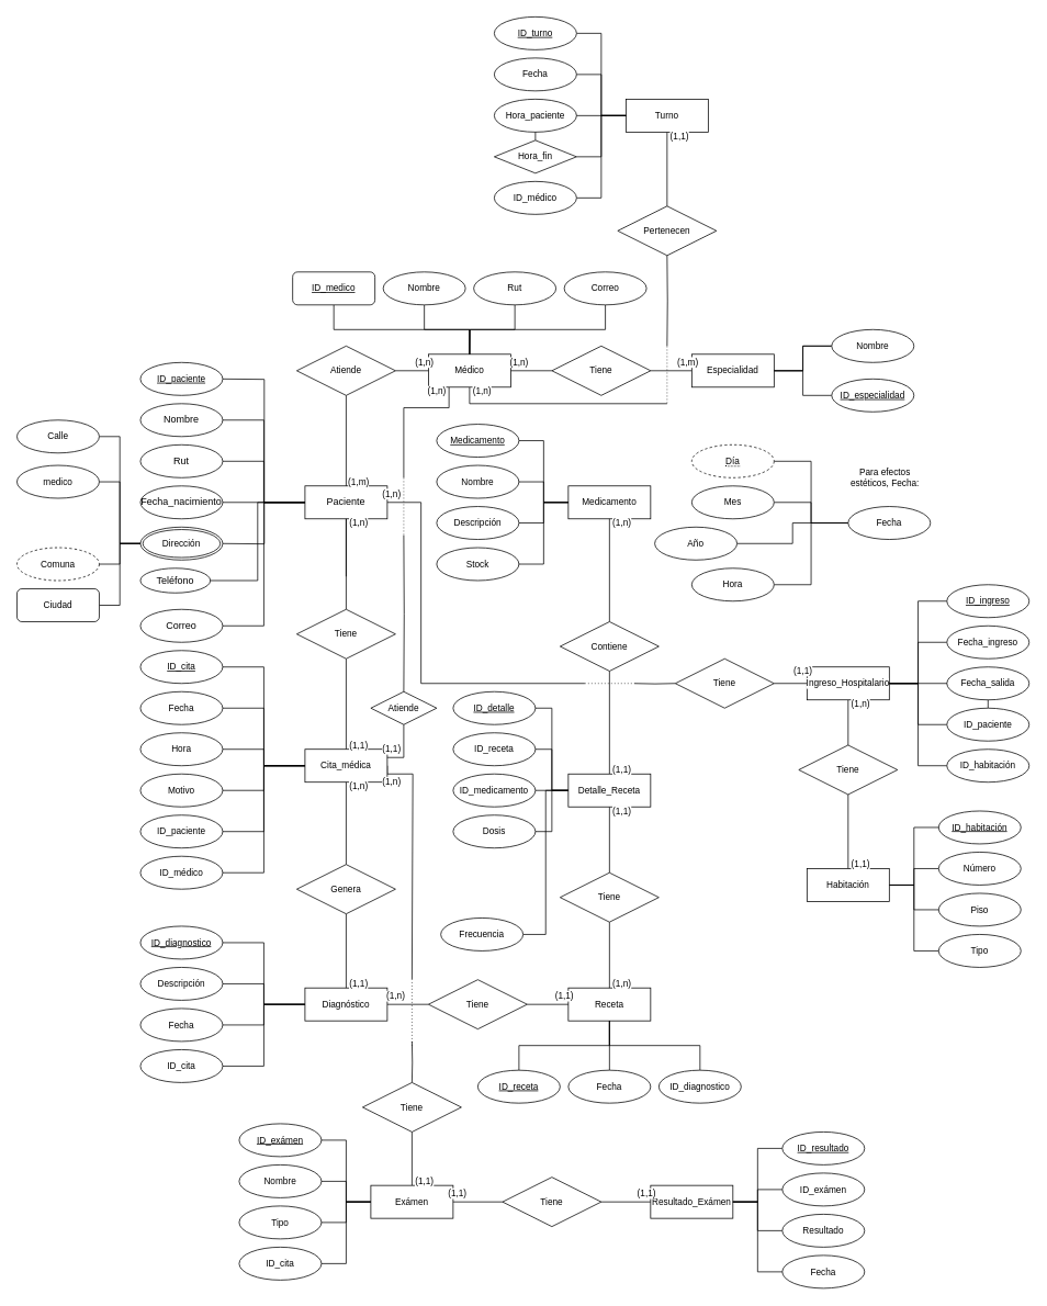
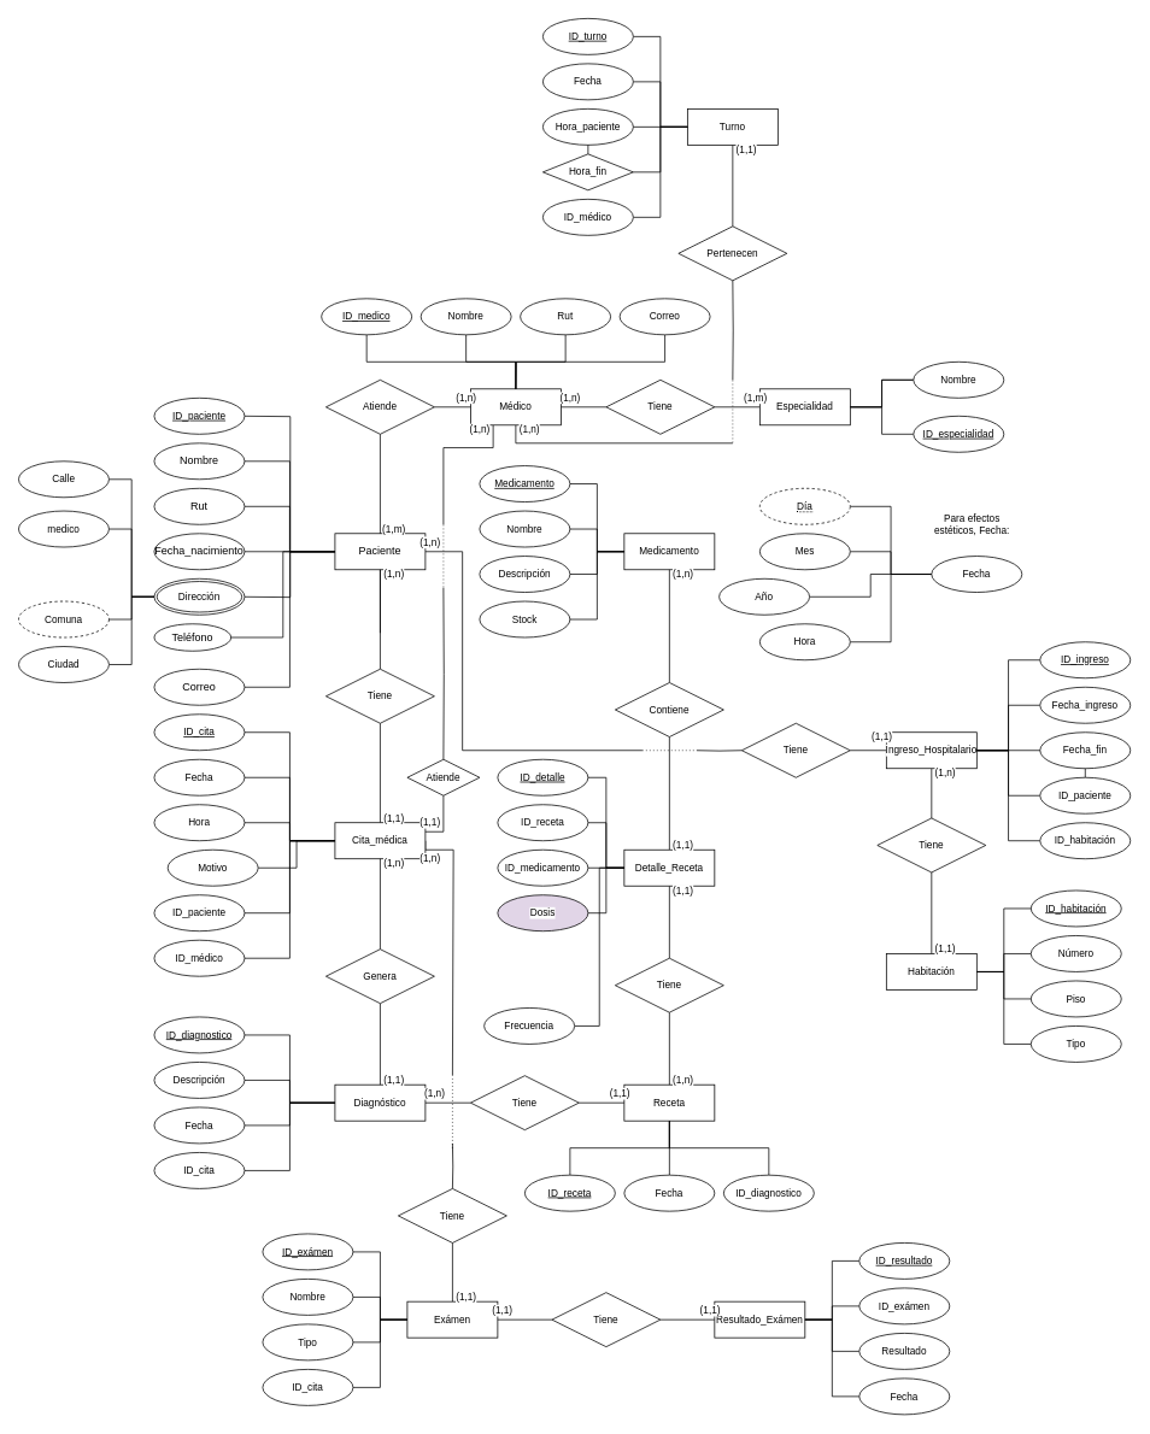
- <mxCell id="39" value="ID_medico" style="whiteSpace=wrap;html=1;align=center;fontStyle=4;fontFamily=Helvetica;fontSize=11;fontColor=default;labelBackgroundColor=default;rounded=1;" vertex="1" parent="1"><mxGeometry x="355" width="100" height="40" as="geometry" y="330" /></mxCell>
+ <mxCell id="39" value="ID_medico" style="ellipse;whiteSpace=wrap;html=1;align=center;fontStyle=4;fontFamily=Helvetica;fontSize=11;fontColor=default;labelBackgroundColor=default;" vertex="1" parent="1"><mxGeometry x="355" width="100" height="40" as="geometry" y="330" /></mxCell>
- <mxCell id="26" value="Ciudad" style="whiteSpace=wrap;html=1;align=center;fontFamily=Helvetica;fontSize=11;fontColor=default;labelBackgroundColor=default;rounded=1;" vertex="1" parent="1"><mxGeometry x="20" y="715" width="100" height="40" as="geometry" /></mxCell>
+ <mxCell id="26" value="Ciudad" style="ellipse;whiteSpace=wrap;html=1;align=center;fontFamily=Helvetica;fontSize=11;fontColor=default;labelBackgroundColor=default;" vertex="1" parent="1"><mxGeometry x="20" y="715" width="100" height="40" as="geometry" /></mxCell>
- <mxCell id="145" value="Fecha_salida" style="ellipse;whiteSpace=wrap;html=1;align=center;fontFamily=Helvetica;fontSize=11;fontColor=default;labelBackgroundColor=default;" vertex="1" parent="1"><mxGeometry x="1150" y="810" width="100" height="40" as="geometry" /></mxCell>
+ <mxCell id="145" value="Fecha_fin" style="ellipse;whiteSpace=wrap;html=1;align=center;fontFamily=Helvetica;fontSize=11;fontColor=default;labelBackgroundColor=default;" vertex="1" parent="1"><mxGeometry x="1150" y="810" width="100" height="40" as="geometry" /></mxCell>
- <mxCell id="62" value="Motivo" style="ellipse;whiteSpace=wrap;html=1;align=center;fontFamily=Helvetica;fontSize=11;fontColor=default;labelBackgroundColor=default;" vertex="1" parent="1"><mxGeometry x="170" y="940" width="100" height="40" as="geometry" /></mxCell>
+ <mxCell id="62" value="Motivo" style="ellipse;whiteSpace=wrap;html=1;align=center;fontFamily=Helvetica;fontSize=11;fontColor=default;labelBackgroundColor=default;" vertex="1" parent="1"><mxGeometry x="185" y="940" width="100" height="40" as="geometry" /></mxCell>
- <mxCell id="120" value="Dosis" style="ellipse;whiteSpace=wrap;html=1;align=center;fontFamily=Helvetica;fontSize=11;fontColor=default;labelBackgroundColor=default;" vertex="1" parent="1"><mxGeometry x="550" y="990" width="100" height="40" as="geometry" /></mxCell>
+ <mxCell id="120" value="Dosis" style="ellipse;whiteSpace=wrap;html=1;align=center;fontFamily=Helvetica;fontSize=11;fontColor=default;labelBackgroundColor=default;fillColor=#e1d5e7;" vertex="1" parent="1"><mxGeometry x="550" y="990" width="100" height="40" as="geometry" /></mxCell>
